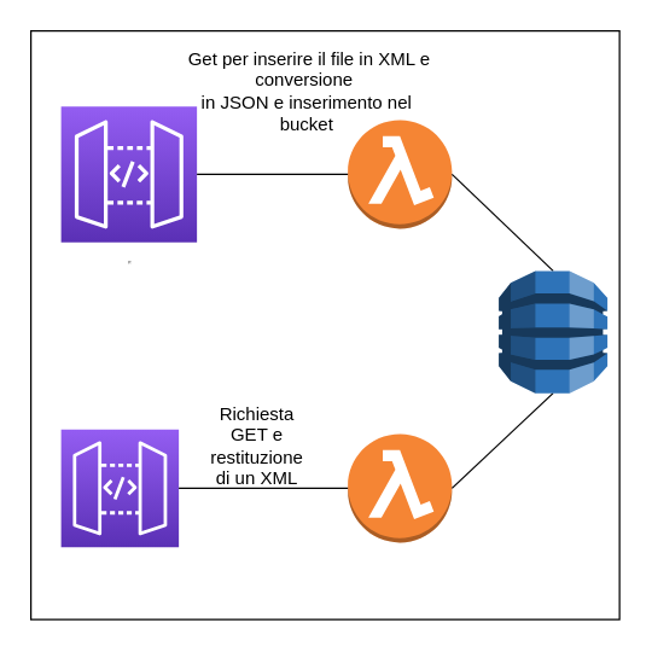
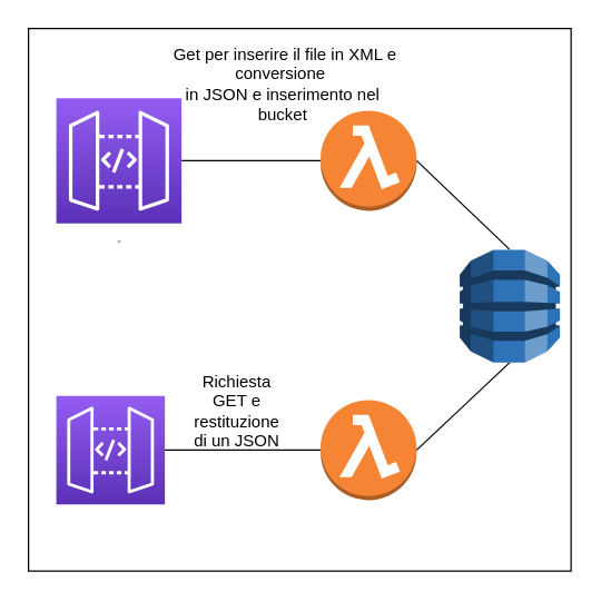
- <mxCell id="12" value="Richiesta GET e restituzione di un XML" style="text;html=1;strokeColor=none;fillColor=none;align=center;verticalAlign=middle;whiteSpace=wrap;rounded=0;" parent="1" vertex="1"><mxGeometry x="140" y="260" width="60" height="70" as="geometry" /></mxCell>
+ <mxCell id="12" value="Richiesta GET e restituzione di un JSON" style="text;html=1;strokeColor=none;fillColor=none;align=center;verticalAlign=middle;whiteSpace=wrap;rounded=0;" parent="1" vertex="1"><mxGeometry x="140" y="260" width="60" height="70" as="geometry" /></mxCell>
